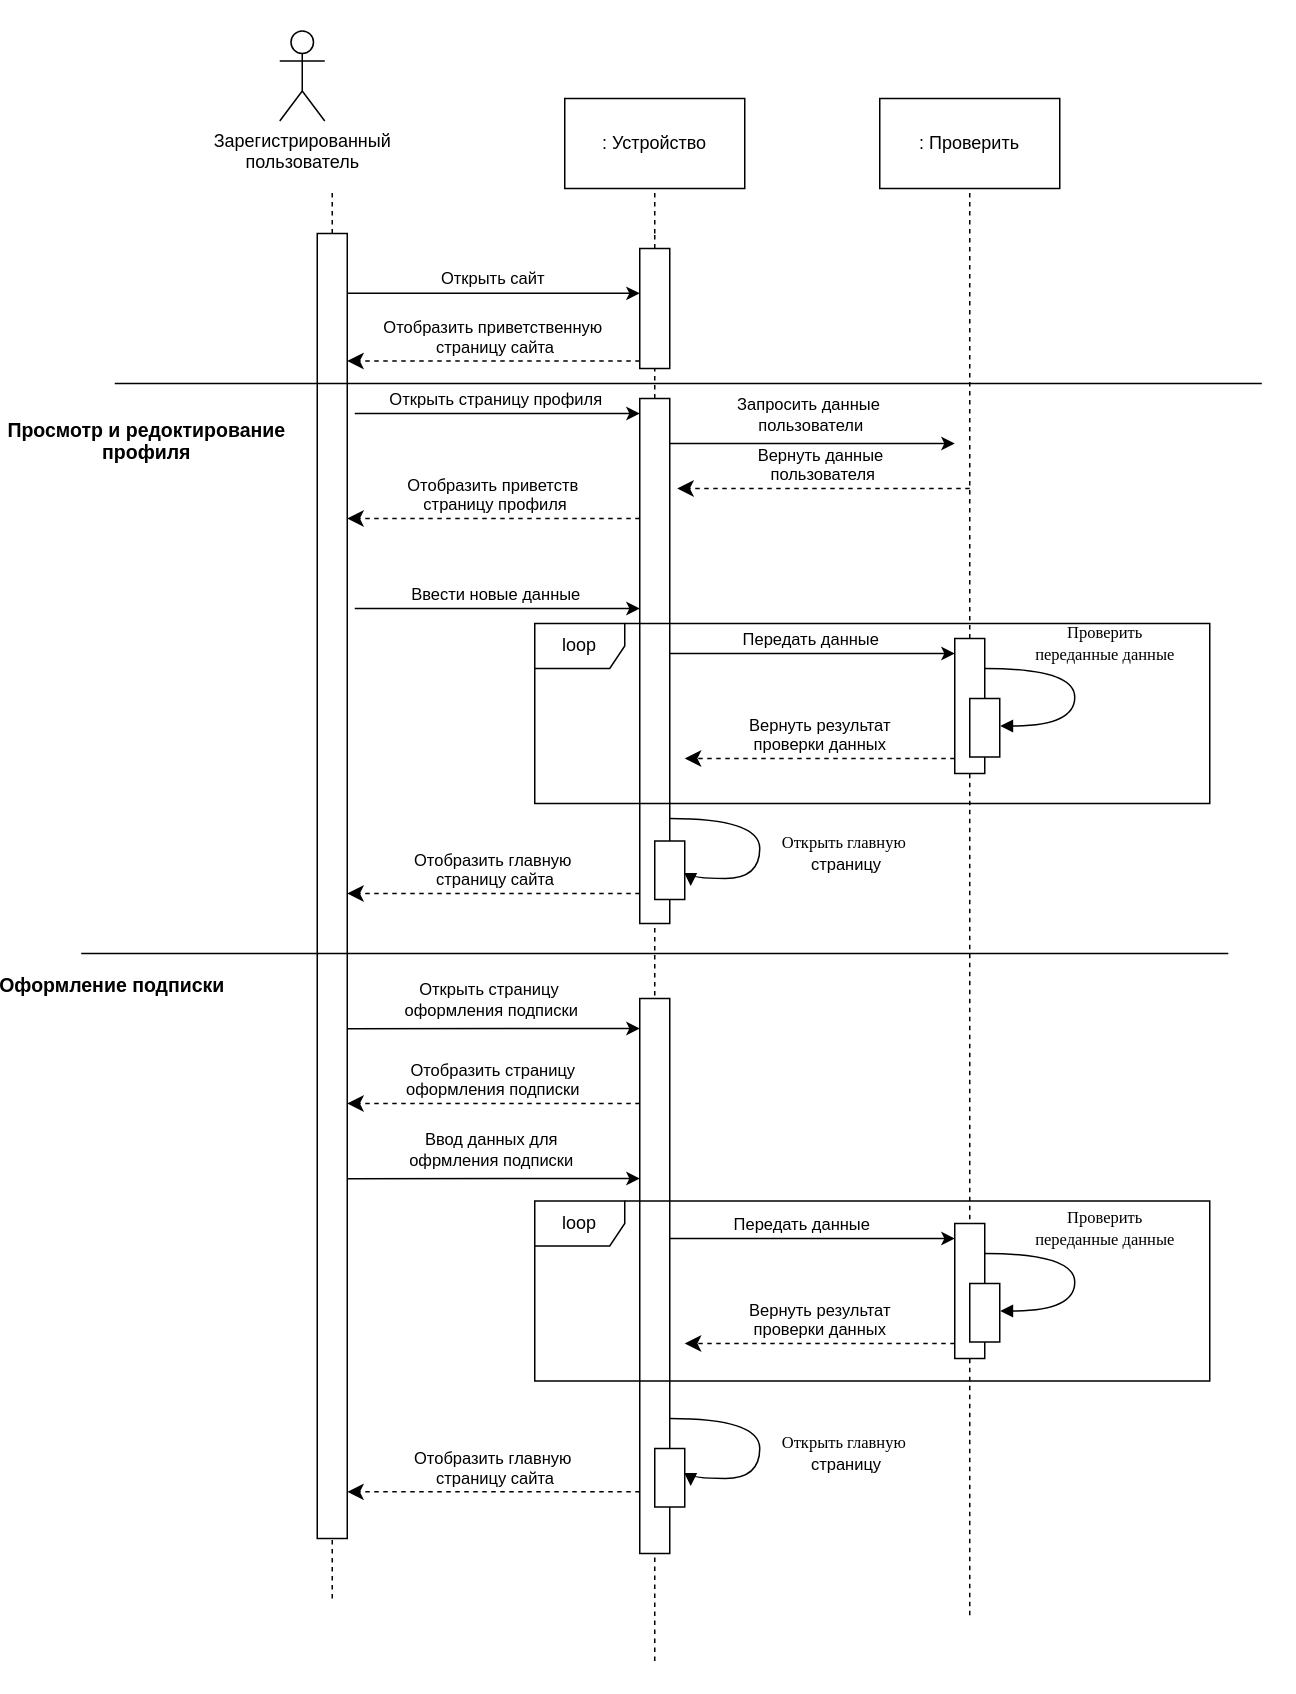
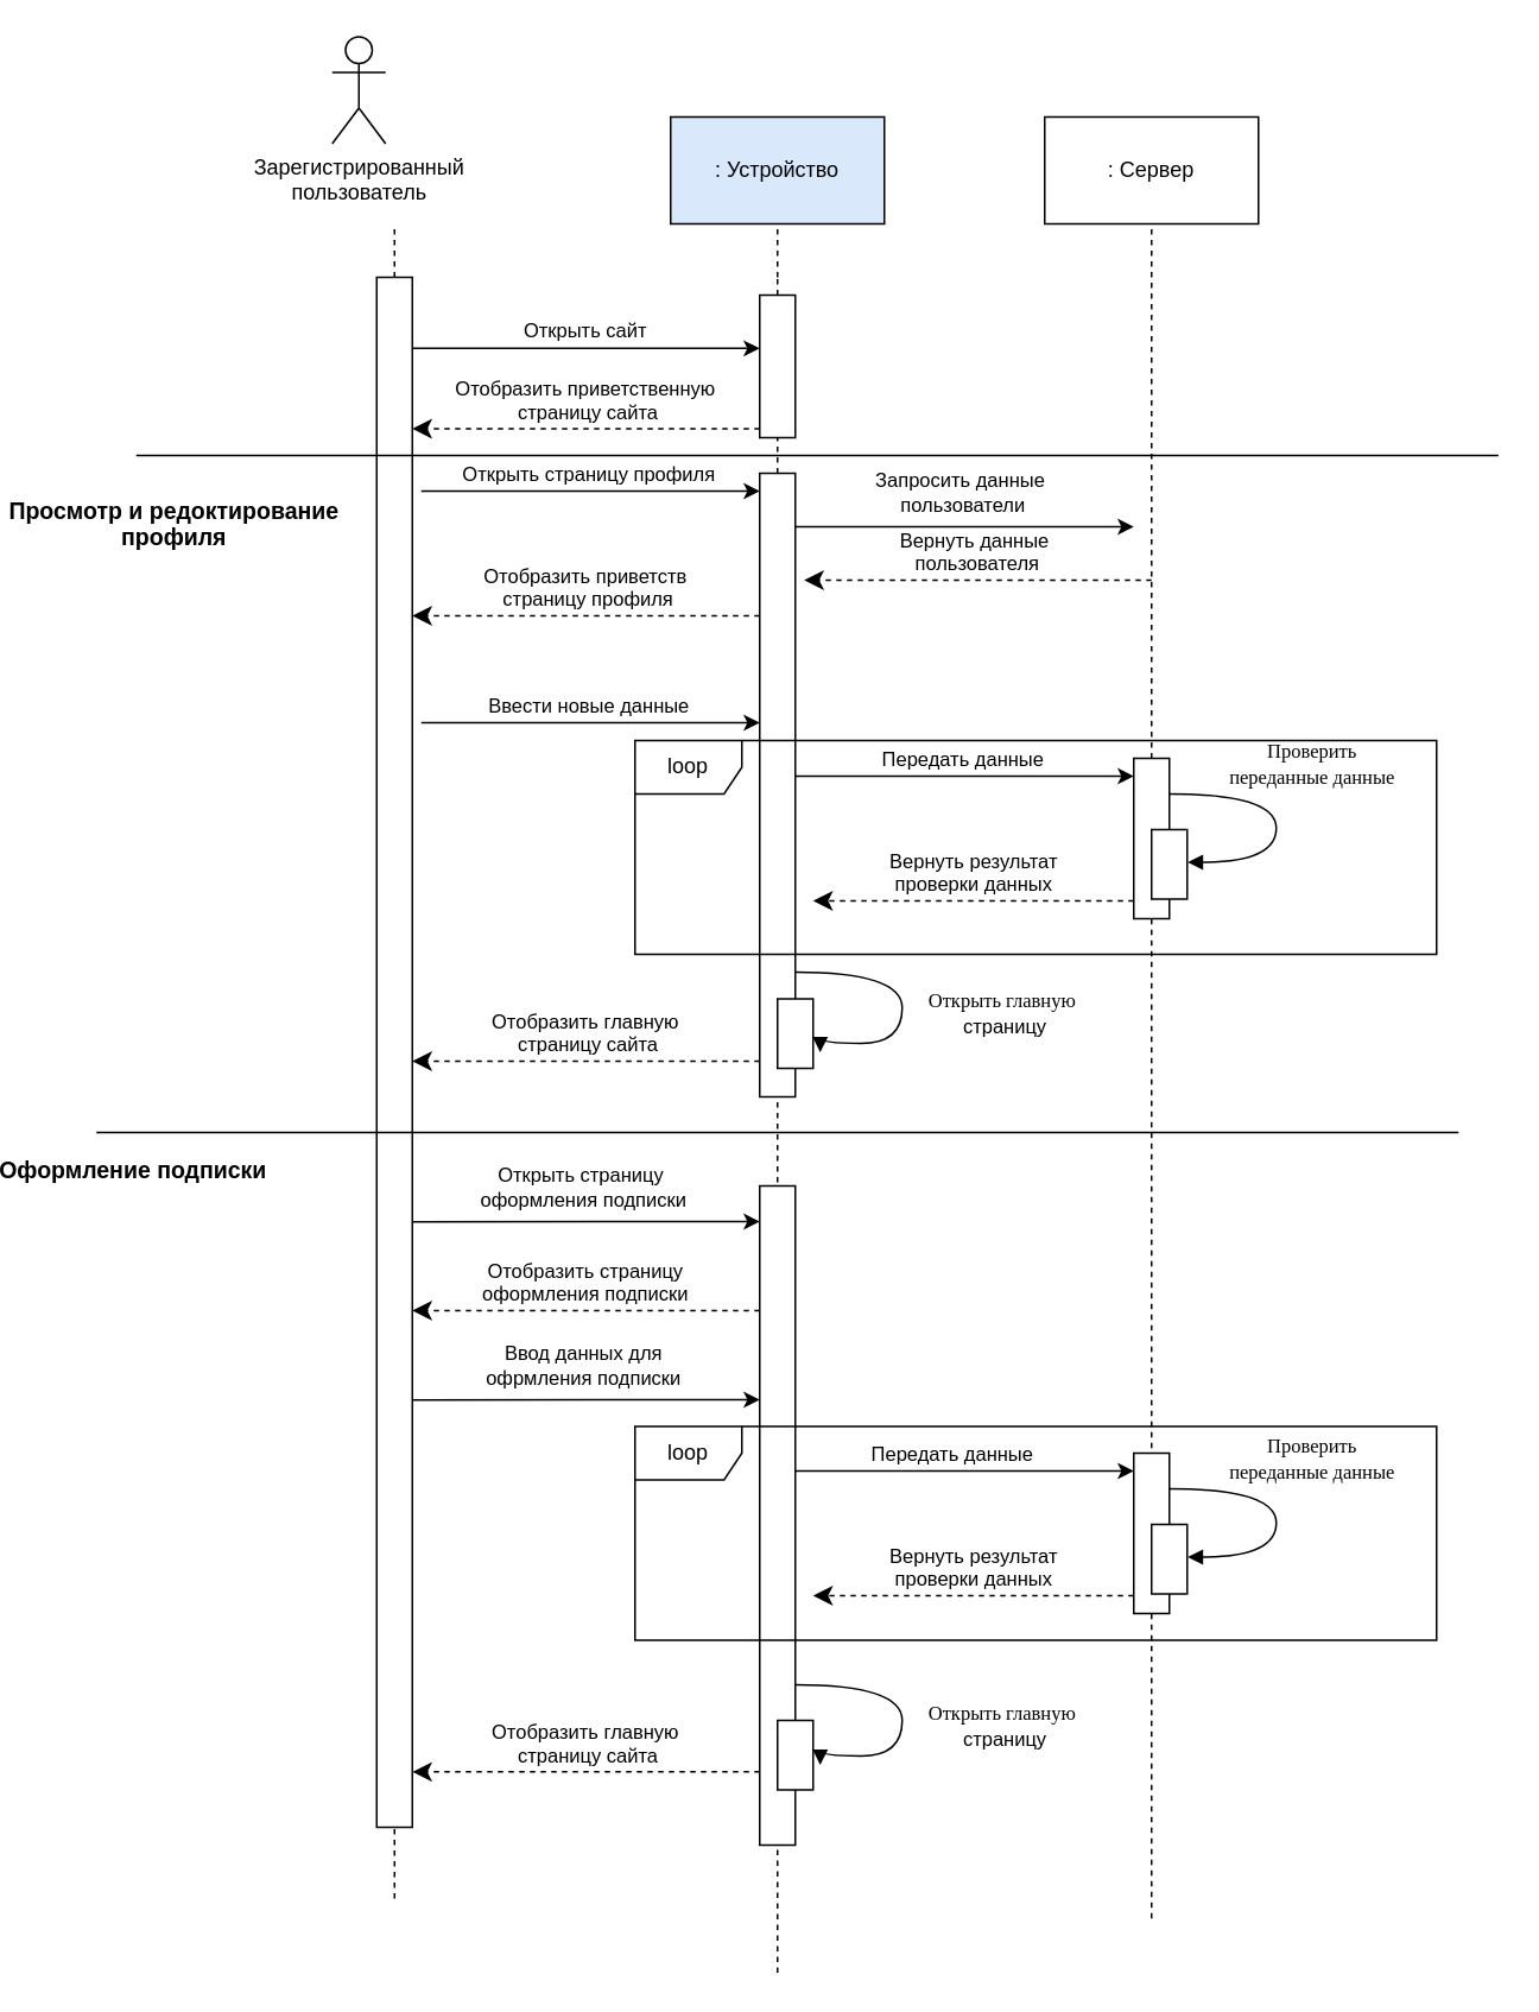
- <mxCell id="11" value=": Устройство" style="rounded=0;whiteSpace=wrap;html=1;" parent="1" vertex="1"><mxGeometry x="343" y="65" width="120" height="60" as="geometry" /></mxCell>
+ <mxCell id="11" value=": Устройство" style="rounded=0;whiteSpace=wrap;html=1;fillColor=#dae8fc;" parent="1" vertex="1"><mxGeometry x="343" y="65" width="120" height="60" as="geometry" /></mxCell>
- <mxCell id="12" value=": Проверить" style="rounded=0;whiteSpace=wrap;html=1;" parent="1" vertex="1"><mxGeometry x="553" y="65" width="120" height="60" as="geometry" /></mxCell>
+ <mxCell id="12" value=": Сервер" style="rounded=0;whiteSpace=wrap;html=1;" parent="1" vertex="1"><mxGeometry x="553" y="65" width="120" height="60" as="geometry" /></mxCell>
